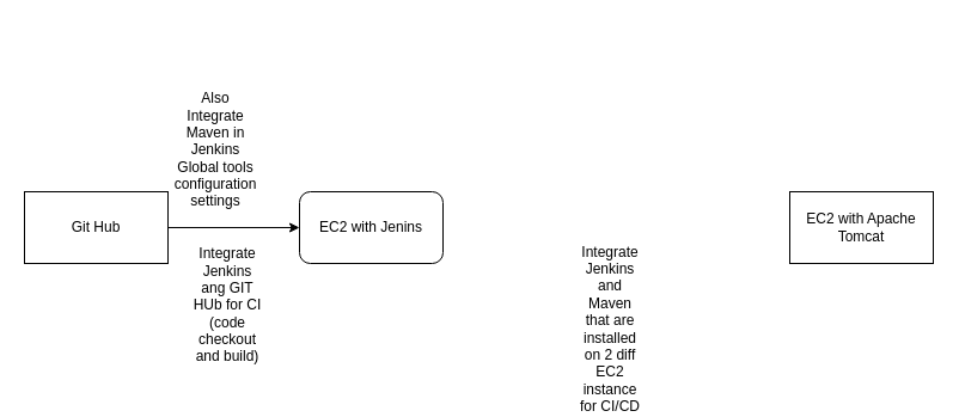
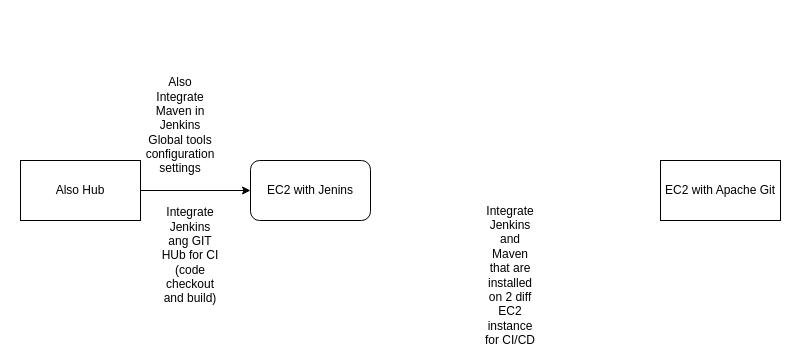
- <mxCell id="6" value="Git Hub" style="rounded=0;whiteSpace=wrap;html=1;" vertex="1" parent="1"><mxGeometry x="20" y="160" width="120" height="60" as="geometry" /></mxCell>
+ <mxCell id="6" value="Also Hub" style="rounded=0;whiteSpace=wrap;html=1;" vertex="1" parent="1"><mxGeometry x="20" y="160" width="120" height="60" as="geometry" /></mxCell>
- <mxCell id="3" value="EC2 with Apache Tomcat" style="rounded=0;whiteSpace=wrap;html=1;" vertex="1" parent="1"><mxGeometry x="660" y="160" width="120" height="60" as="geometry" /></mxCell>
+ <mxCell id="3" value="EC2 with Apache Git" style="rounded=0;whiteSpace=wrap;html=1;" vertex="1" parent="1"><mxGeometry x="660" y="160" width="120" height="60" as="geometry" /></mxCell>
